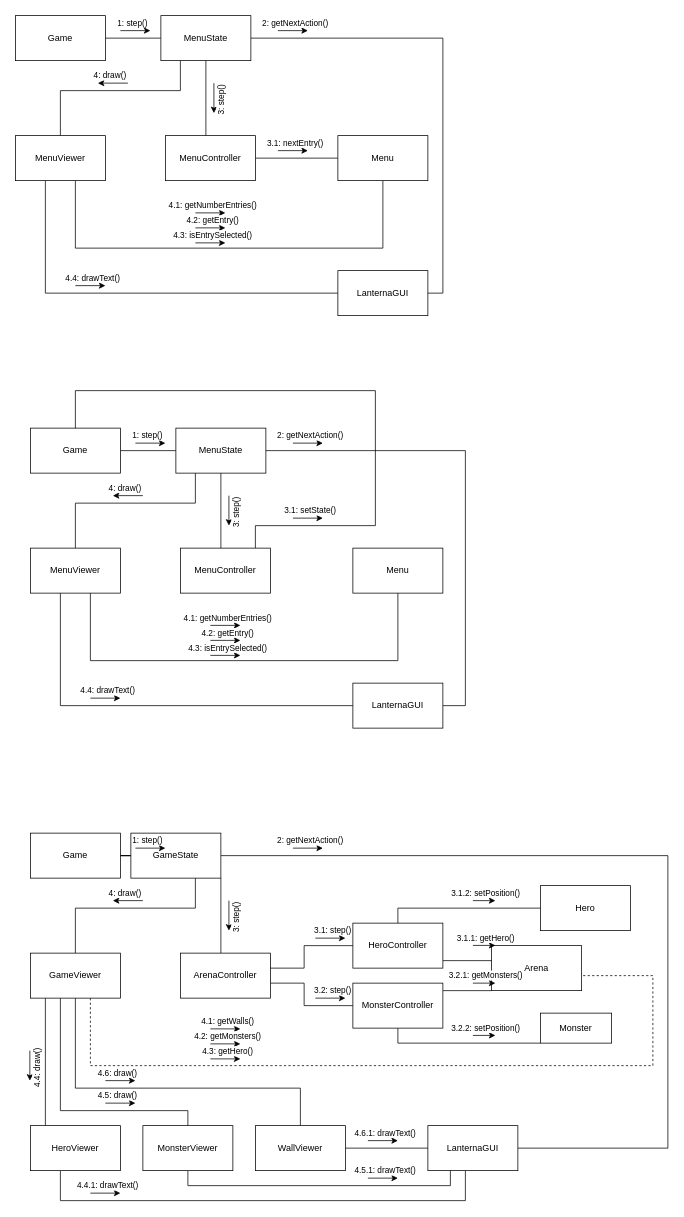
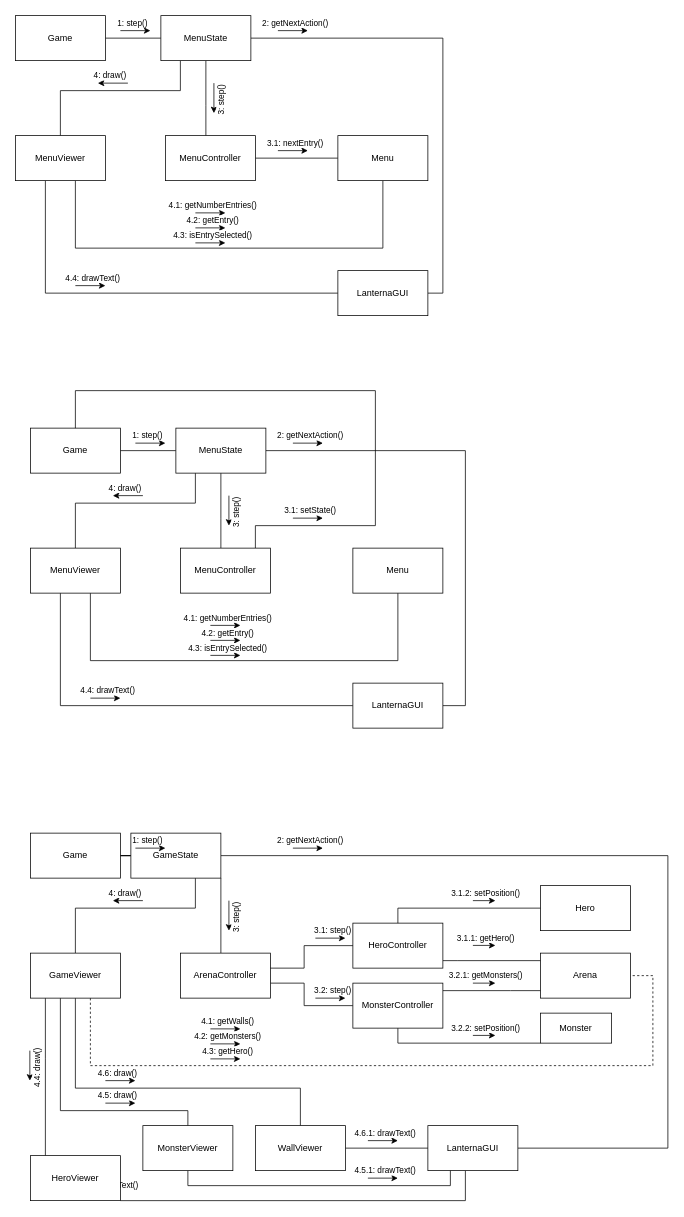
- <mxCell id="60" value="Arena" style="rounded=0;whiteSpace=wrap;html=1;" vertex="1" parent="1"><mxGeometry x="655" y="1260" width="120" height="60" as="geometry" /></mxCell>
+ <mxCell id="60" value="Arena" style="rounded=0;whiteSpace=wrap;html=1;" vertex="1" parent="1"><mxGeometry x="720" y="1270" width="120" height="60" as="geometry" /></mxCell>
- <mxCell id="85" value="HeroViewer" style="rounded=0;whiteSpace=wrap;html=1;" vertex="1" parent="1"><mxGeometry x="40" y="1500" width="120" height="60" as="geometry" /></mxCell>
+ <mxCell id="85" value="HeroViewer" style="rounded=0;whiteSpace=wrap;html=1;" vertex="1" parent="1"><mxGeometry x="40" y="1540" width="120" height="60" as="geometry" /></mxCell>
